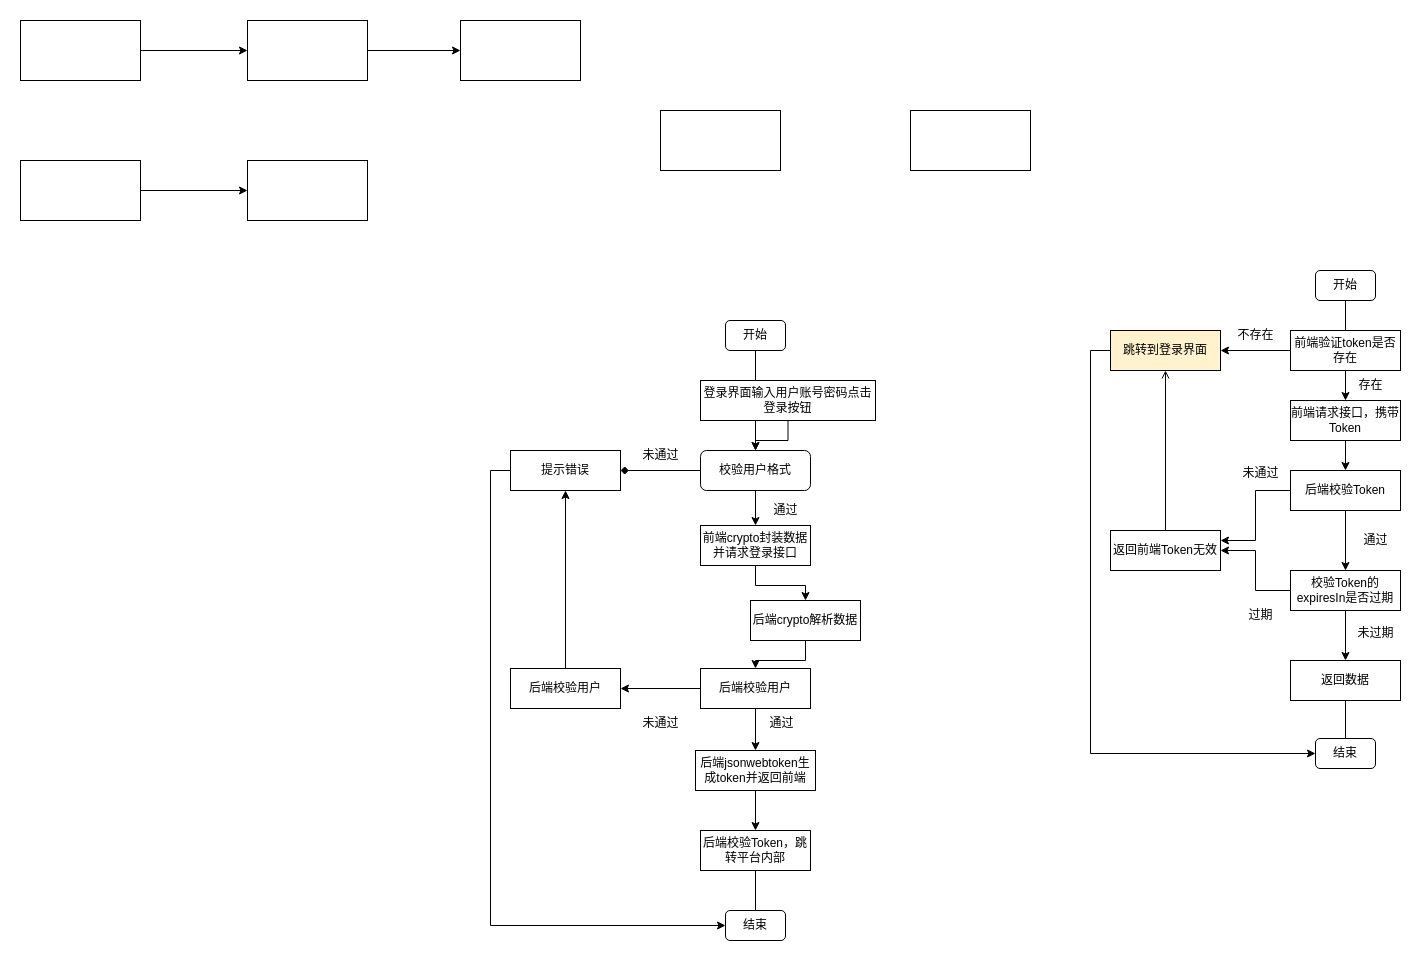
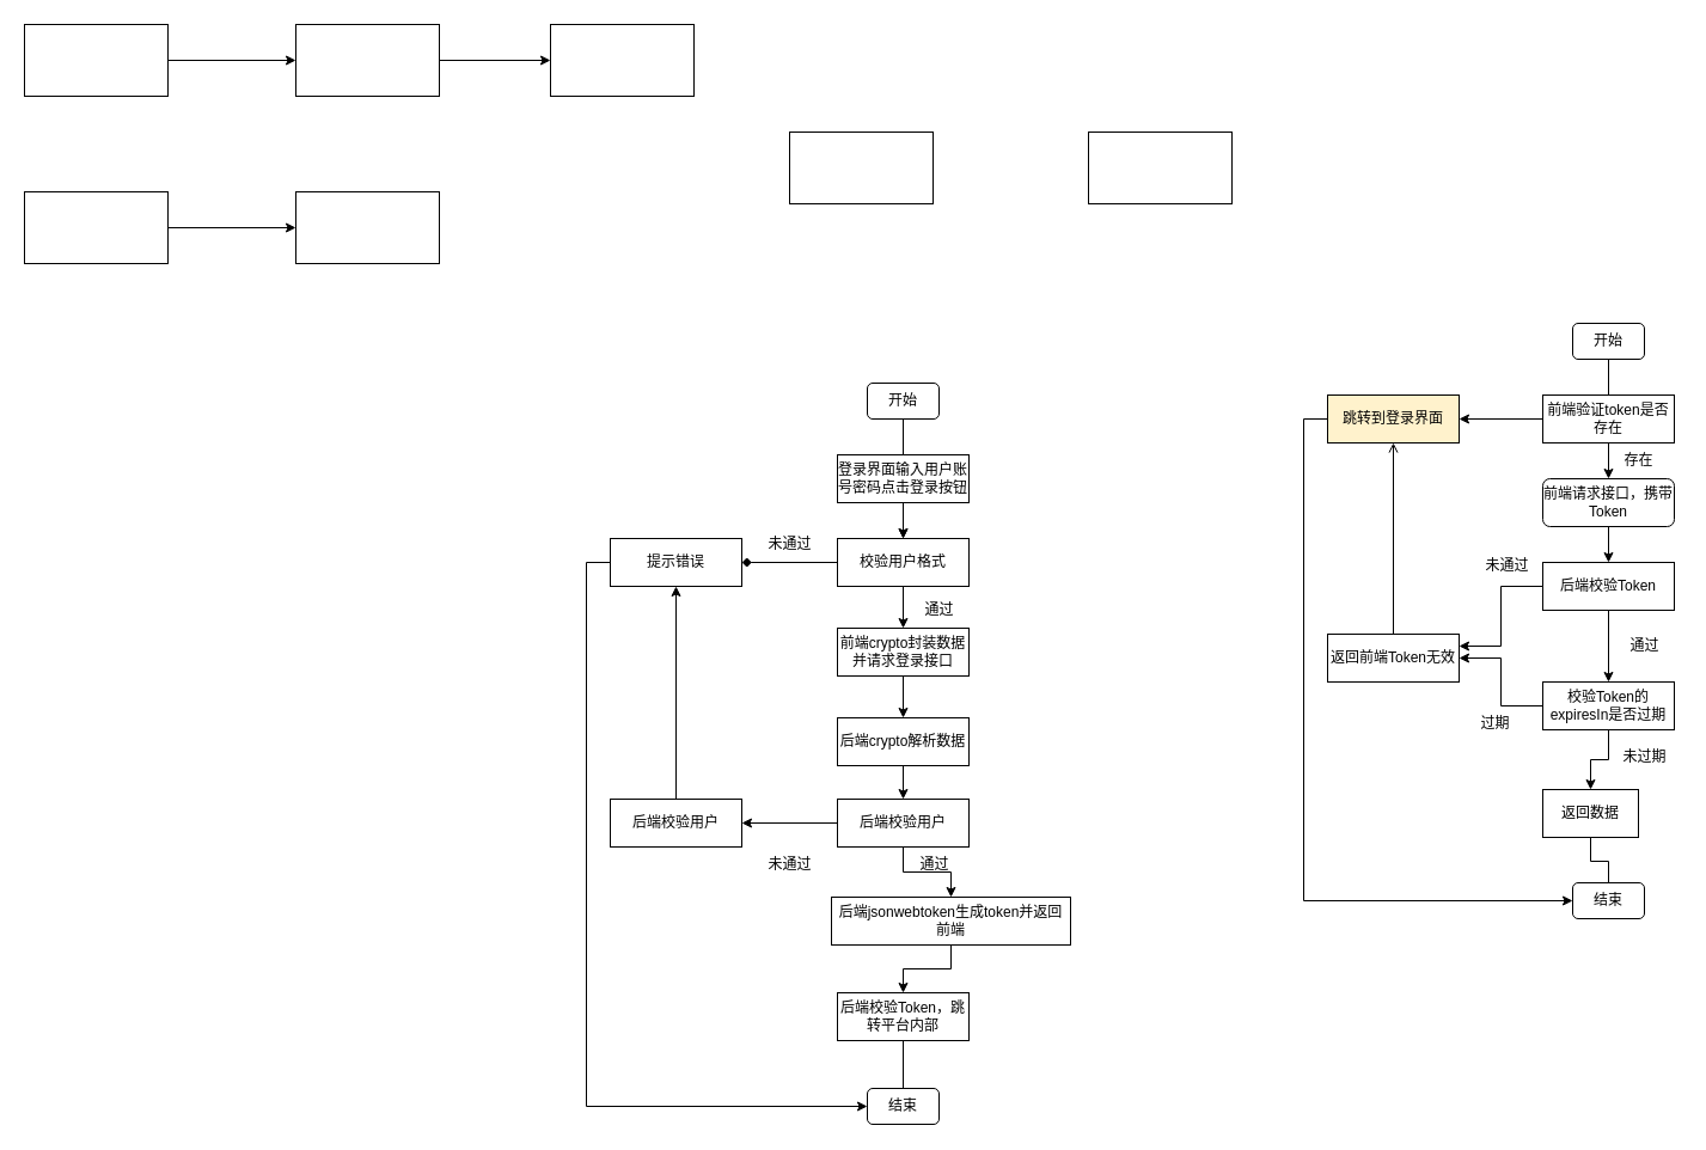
- <mxCell id="51" value="不存在" style="text;html=1;align=center;verticalAlign=middle;resizable=0;points=[];autosize=1;strokeColor=none;fillColor=none;" parent="1" vertex="1"><mxGeometry x="1225" y="320" width="60" height="30" as="geometry" /></mxCell>
- <mxCell id="5" value="登录界面输入用户账号密码点击登录按钮" style="rounded=0;whiteSpace=wrap;html=1;" parent="1" vertex="1"><mxGeometry x="700" y="380" width="175" height="40" as="geometry" /></mxCell>
+ <mxCell id="5" value="登录界面输入用户账号密码点击登录按钮" style="rounded=0;whiteSpace=wrap;html=1;" parent="1" vertex="1"><mxGeometry x="700" y="380" width="110" height="40" as="geometry" /></mxCell>
- <mxCell id="30" value="前端请求接口，携带Token" style="rounded=0;whiteSpace=wrap;html=1;" parent="1" vertex="1"><mxGeometry x="1290" y="400" width="110" height="40" as="geometry" /></mxCell>
+ <mxCell id="30" value="前端请求接口，携带Token" style="whiteSpace=wrap;html=1;rounded=1;" parent="1" vertex="1"><mxGeometry x="1290" y="400" width="110" height="40" as="geometry" /></mxCell>
- <mxCell id="8" value="校验用户格式" style="whiteSpace=wrap;html=1;rounded=1;" parent="1" vertex="1"><mxGeometry x="700" y="450" width="110" height="40" as="geometry" /></mxCell>
+ <mxCell id="8" value="校验用户格式" style="rounded=0;whiteSpace=wrap;html=1;" parent="1" vertex="1"><mxGeometry x="700" y="450" width="110" height="40" as="geometry" /></mxCell>
- <mxCell id="50" value="过期" style="text;html=1;align=center;verticalAlign=middle;resizable=0;points=[];autosize=1;strokeColor=none;fillColor=none;" parent="1" vertex="1"><mxGeometry x="1235" y="600" width="50" height="30" as="geometry" /></mxCell>
+ <mxCell id="50" value="过期" style="text;html=1;align=center;verticalAlign=middle;resizable=0;points=[];autosize=1;strokeColor=none;fillColor=none;" parent="1" vertex="1"><mxGeometry x="1225" y="590" width="50" height="30" as="geometry" /></mxCell>
- <mxCell id="15" value="后端crypto解析数据" style="rounded=0;whiteSpace=wrap;html=1;" parent="1" vertex="1"><mxGeometry x="750" y="600" width="110" height="40" as="geometry" /></mxCell>
+ <mxCell id="15" value="后端crypto解析数据" style="rounded=0;whiteSpace=wrap;html=1;" parent="1" vertex="1"><mxGeometry x="700" y="600" width="110" height="40" as="geometry" /></mxCell>
- <mxCell id="45" value="返回数据" style="rounded=0;whiteSpace=wrap;html=1;" parent="1" vertex="1"><mxGeometry x="1290" y="660" width="110" height="40" as="geometry" /></mxCell>
+ <mxCell id="45" value="返回数据" style="rounded=0;whiteSpace=wrap;html=1;" parent="1" vertex="1"><mxGeometry x="1290" y="660" width="80" height="40" as="geometry" /></mxCell>
- <mxCell id="23" value="后端jsonwebtoken生成token并返回前端" style="rounded=0;whiteSpace=wrap;html=1;" parent="1" vertex="1"><mxGeometry x="695" y="750" width="120" height="40" as="geometry" /></mxCell>
+ <mxCell id="23" value="后端jsonwebtoken生成token并返回前端" style="rounded=0;whiteSpace=wrap;html=1;" parent="1" vertex="1"><mxGeometry x="695" y="750" width="200" height="40" as="geometry" /></mxCell>
